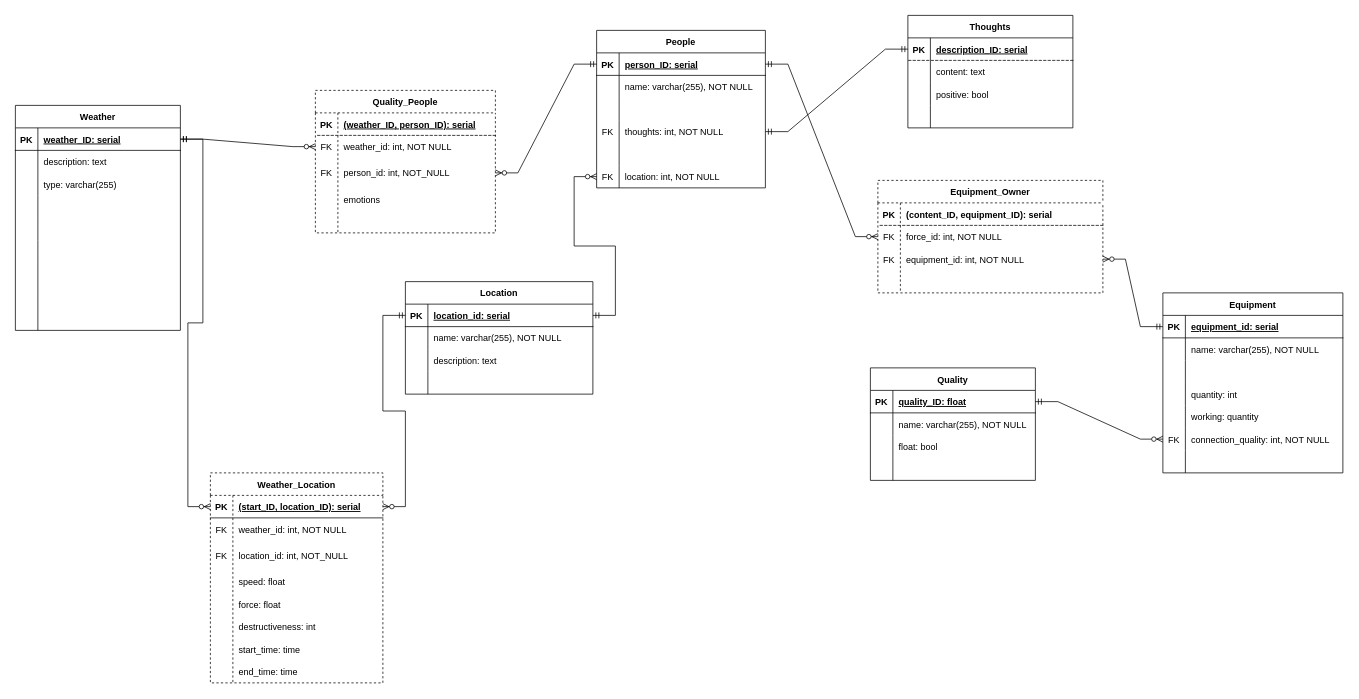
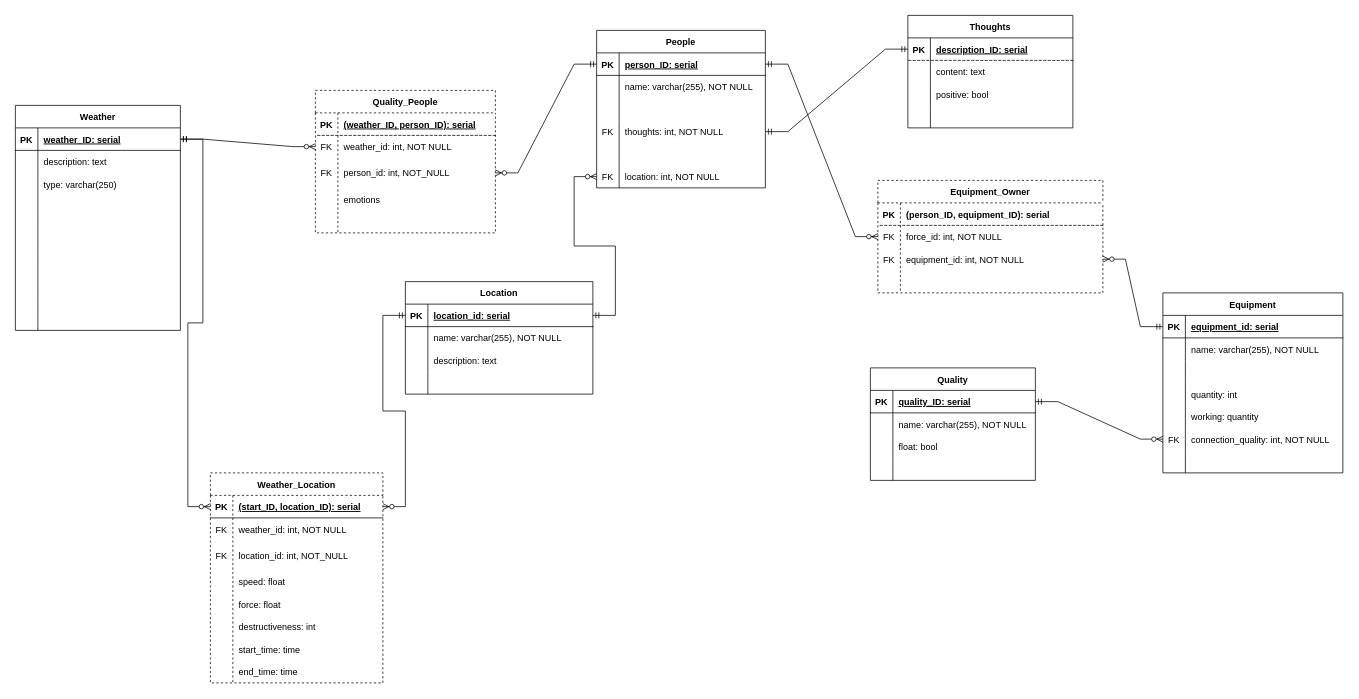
- <mxCell id="11" value="type: varchar(255)" style="shape=partialRectangle;connectable=0;fillColor=none;top=0;left=0;bottom=0;right=0;align=left;spacingLeft=6;overflow=hidden;" parent="9" vertex="1"><mxGeometry x="30" width="190" height="30" as="geometry"><mxRectangle width="190" height="30" as="alternateBounds" /></mxGeometry></mxCell>
+ <mxCell id="11" value="type: varchar(250)" style="shape=partialRectangle;connectable=0;fillColor=none;top=0;left=0;bottom=0;right=0;align=left;spacingLeft=6;overflow=hidden;" parent="9" vertex="1"><mxGeometry x="30" width="190" height="30" as="geometry"><mxRectangle width="190" height="30" as="alternateBounds" /></mxGeometry></mxCell>
- <mxCell id="97" value="(content_ID, equipment_ID): serial" style="shape=partialRectangle;connectable=0;fillColor=none;top=0;left=0;bottom=0;right=0;align=left;spacingLeft=6;overflow=hidden;dashed=1;strokeColor=default;fontStyle=1" parent="1" vertex="1"><mxGeometry x="1200" y="270" width="280" height="30" as="geometry"><mxRectangle width="150" height="30" as="alternateBounds" /></mxGeometry></mxCell>
+ <mxCell id="97" value="(person_ID, equipment_ID): serial" style="shape=partialRectangle;connectable=0;fillColor=none;top=0;left=0;bottom=0;right=0;align=left;spacingLeft=6;overflow=hidden;dashed=1;strokeColor=default;fontStyle=1" parent="1" vertex="1"><mxGeometry x="1200" y="270" width="280" height="30" as="geometry"><mxRectangle width="150" height="30" as="alternateBounds" /></mxGeometry></mxCell>
- <mxCell id="122" value="quality_ID: float" style="shape=partialRectangle;connectable=0;fillColor=none;top=0;left=0;bottom=0;right=0;align=left;spacingLeft=6;fontStyle=5;overflow=hidden;" parent="120" vertex="1"><mxGeometry x="30" width="190" height="30" as="geometry"><mxRectangle width="190" height="30" as="alternateBounds" /></mxGeometry></mxCell>
+ <mxCell id="122" value="quality_ID: serial" style="shape=partialRectangle;connectable=0;fillColor=none;top=0;left=0;bottom=0;right=0;align=left;spacingLeft=6;fontStyle=5;overflow=hidden;" parent="120" vertex="1"><mxGeometry x="30" width="190" height="30" as="geometry"><mxRectangle width="190" height="30" as="alternateBounds" /></mxGeometry></mxCell>
